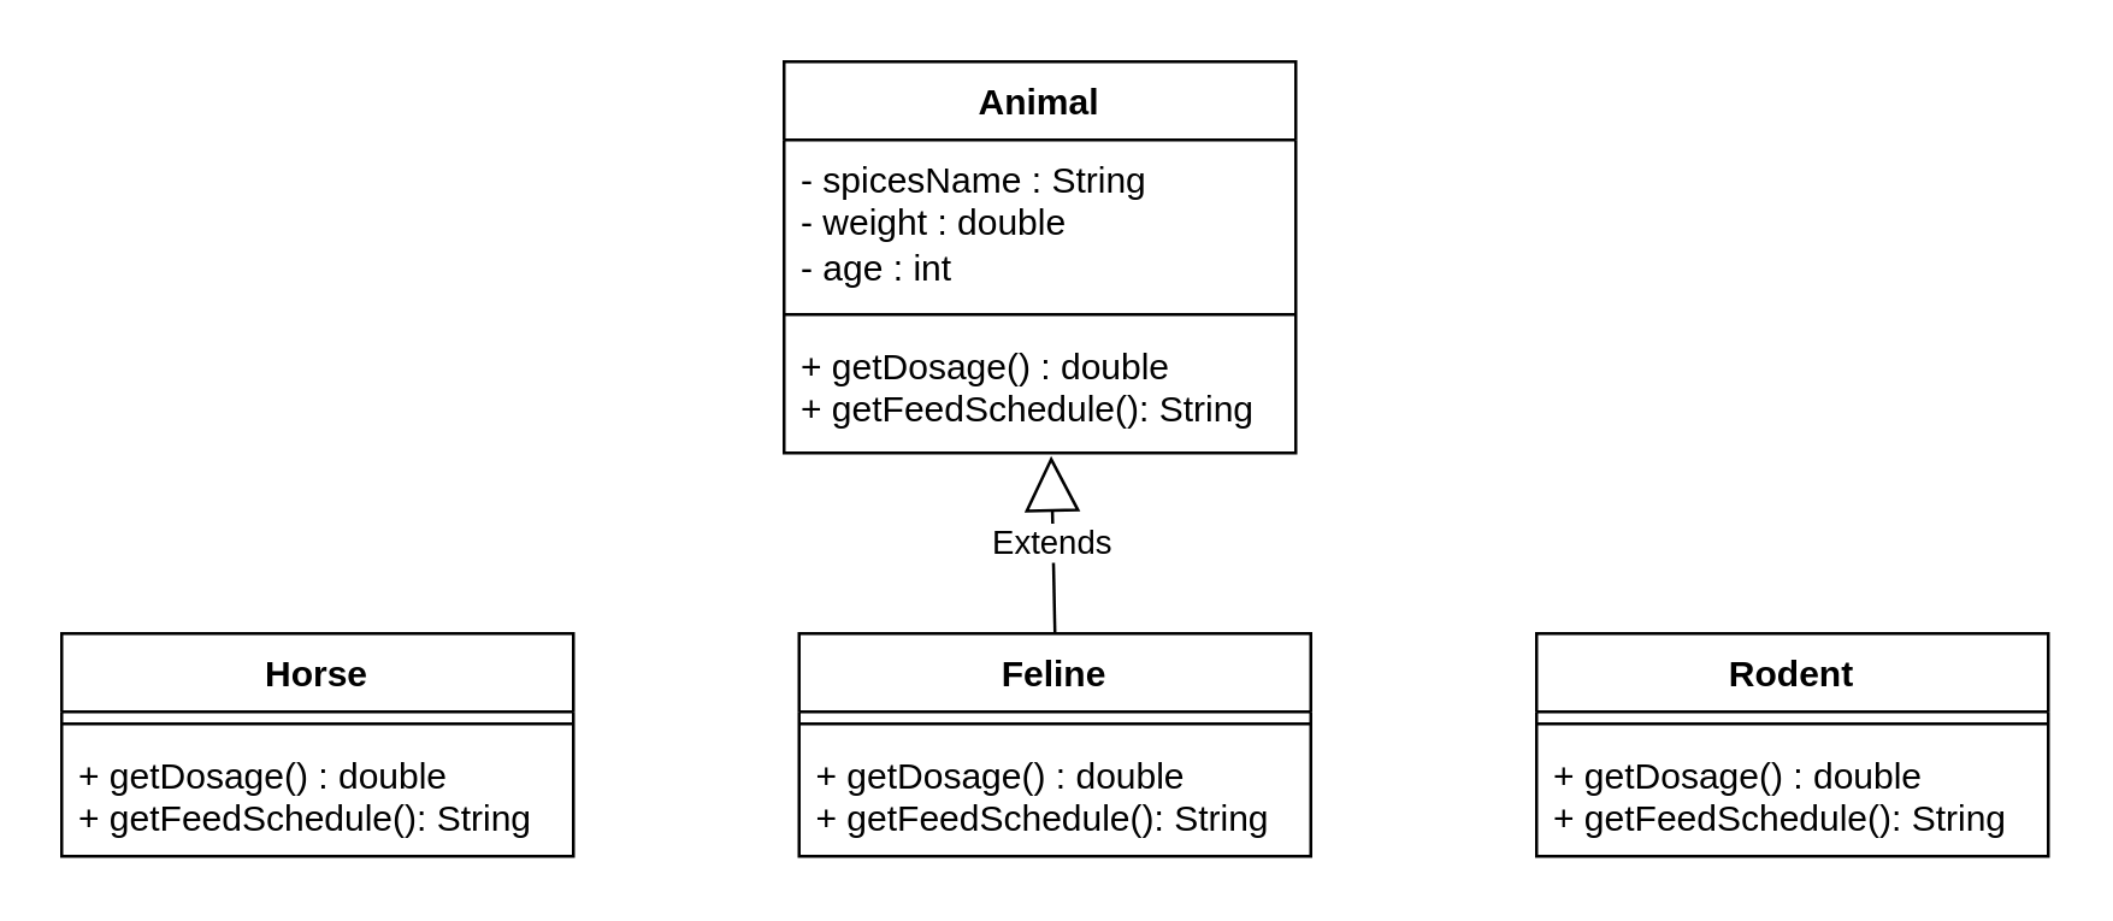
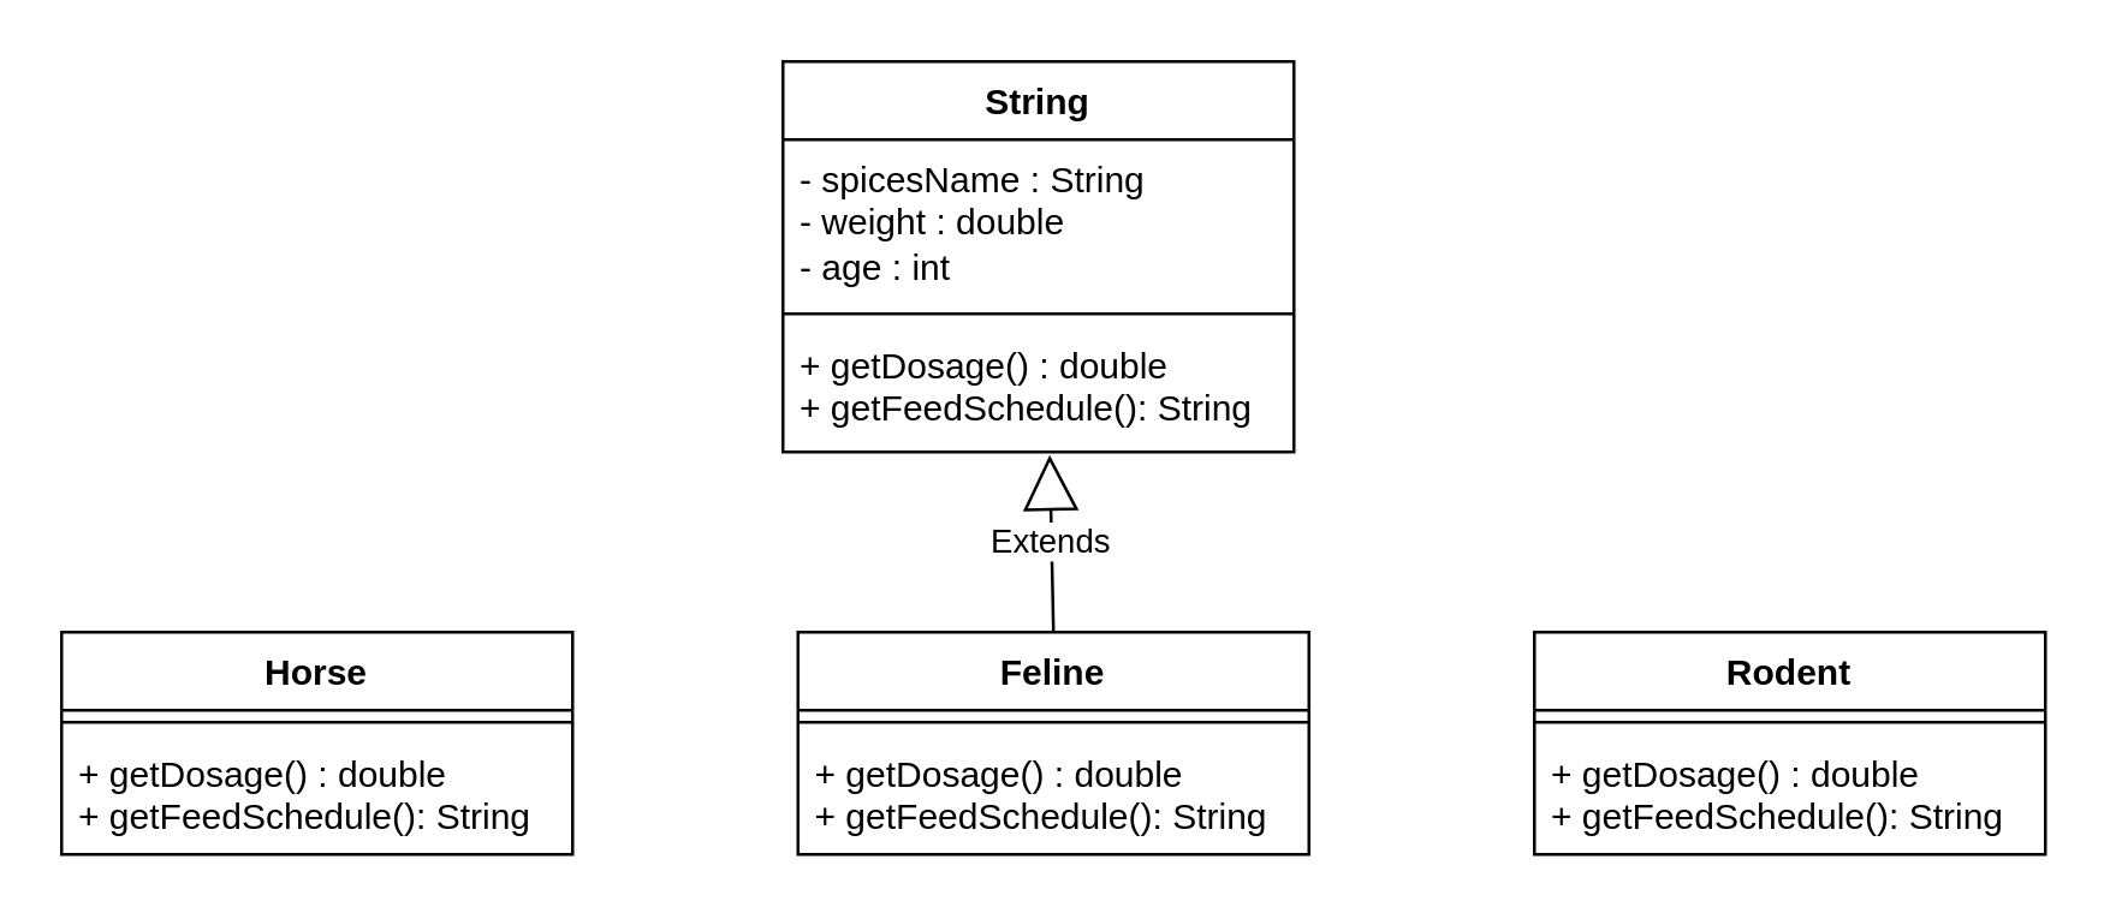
- <mxCell id="2" value="Animal" style="swimlane;fontStyle=1;align=center;verticalAlign=top;childLayout=stackLayout;horizontal=1;startSize=26;horizontalStack=0;resizeParent=1;resizeParentMax=0;resizeLast=0;collapsible=1;marginBottom=0;whiteSpace=wrap;html=1;" vertex="1" parent="1"><mxGeometry x="260" y="20" width="170" height="130" as="geometry" /></mxCell>
+ <mxCell id="2" value="String" style="swimlane;fontStyle=1;align=center;verticalAlign=top;childLayout=stackLayout;horizontal=1;startSize=26;horizontalStack=0;resizeParent=1;resizeParentMax=0;resizeLast=0;collapsible=1;marginBottom=0;whiteSpace=wrap;html=1;" vertex="1" parent="1"><mxGeometry x="260" y="20" width="170" height="130" as="geometry" /></mxCell>
